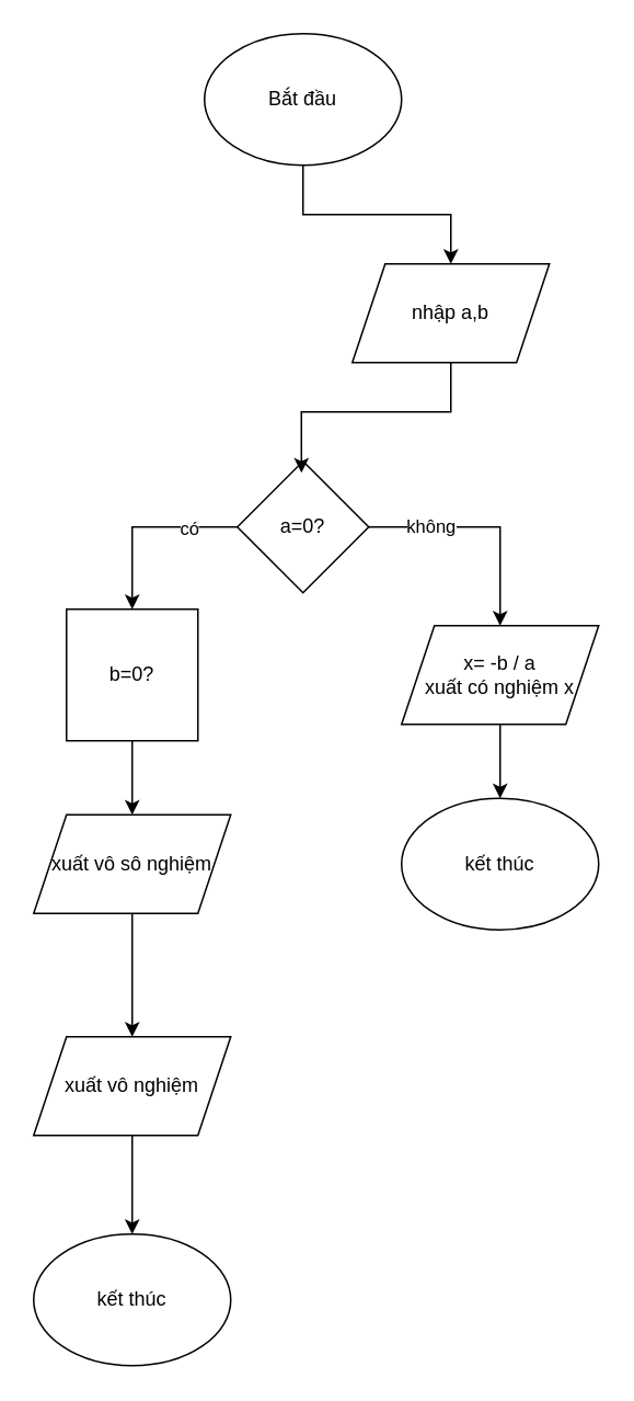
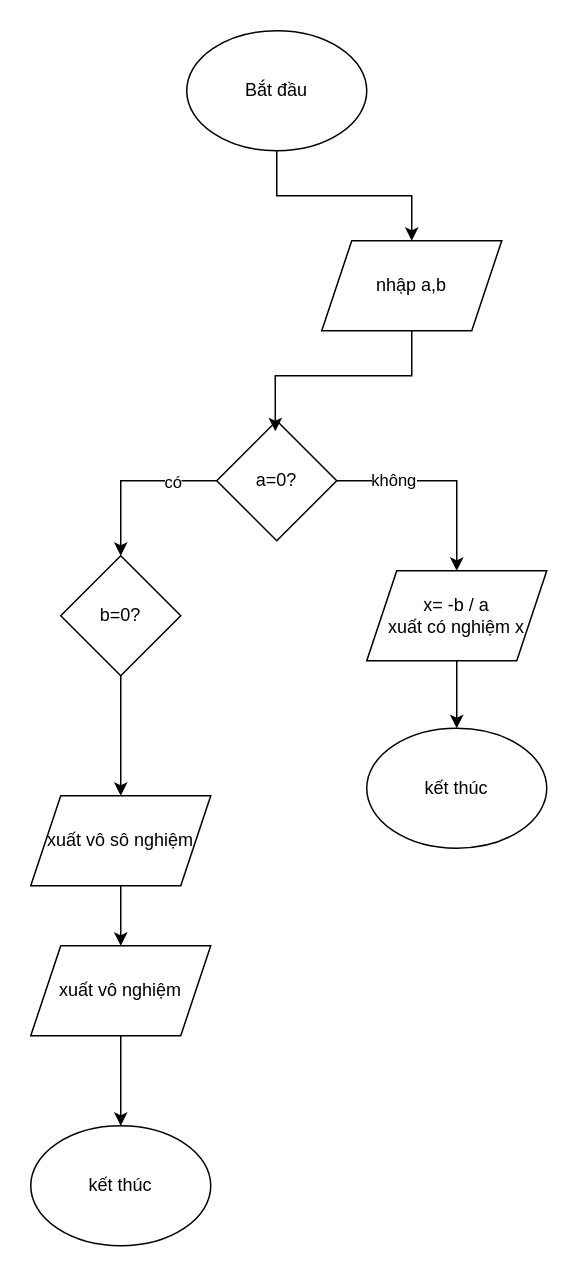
- <mxCell id="11" value="b=0?" style="whiteSpace=wrap;html=1;rounded=0;" vertex="1" parent="1"><mxGeometry x="40" y="370" width="80" height="80" as="geometry" /></mxCell>
+ <mxCell id="11" value="b=0?" style="rhombus;whiteSpace=wrap;html=1;" vertex="1" parent="1"><mxGeometry x="40" y="370" width="80" height="80" as="geometry" /></mxCell>
- <mxCell id="17" value="xuất vô sô nghiệm" style="shape=parallelogram;perimeter=parallelogramPerimeter;whiteSpace=wrap;html=1;fixedSize=1;" vertex="1" parent="1"><mxGeometry x="20" y="495" width="120" height="60" as="geometry" /></mxCell>
+ <mxCell id="17" value="xuất vô sô nghiệm" style="shape=parallelogram;perimeter=parallelogramPerimeter;whiteSpace=wrap;html=1;fixedSize=1;" vertex="1" parent="1"><mxGeometry x="20" y="530" width="120" height="60" as="geometry" /></mxCell>
